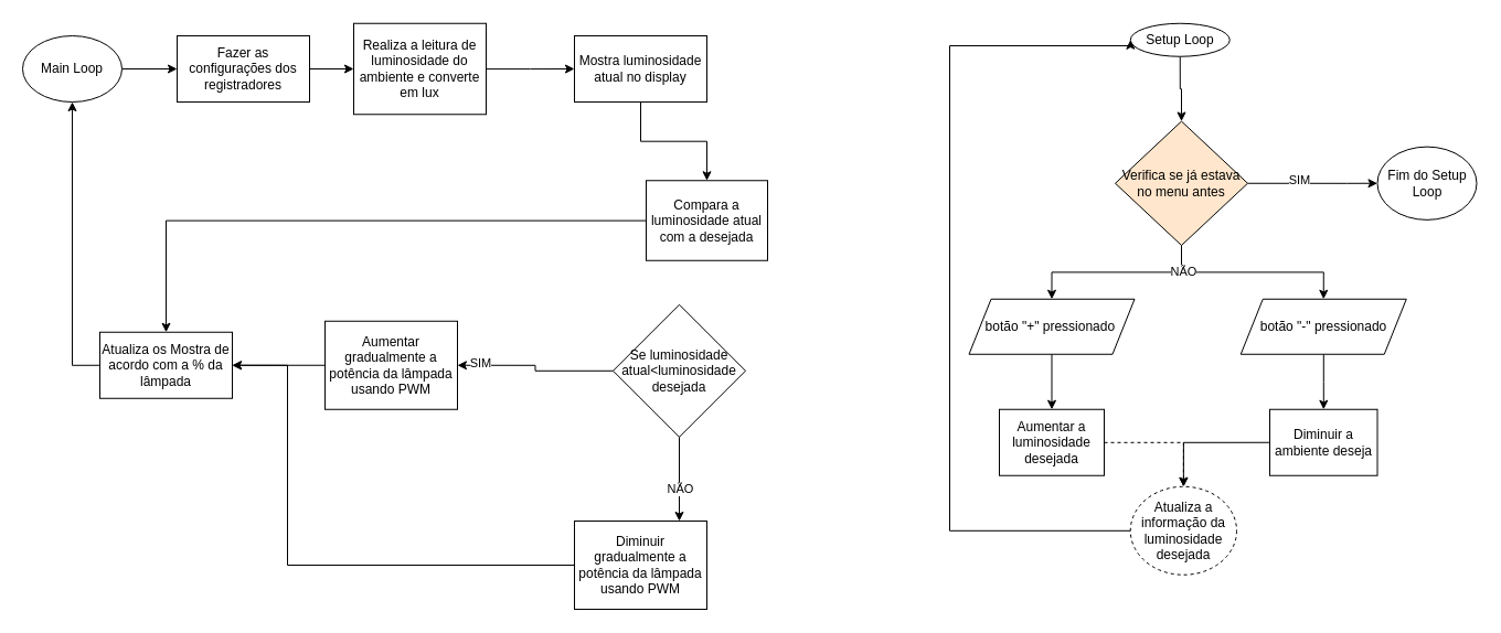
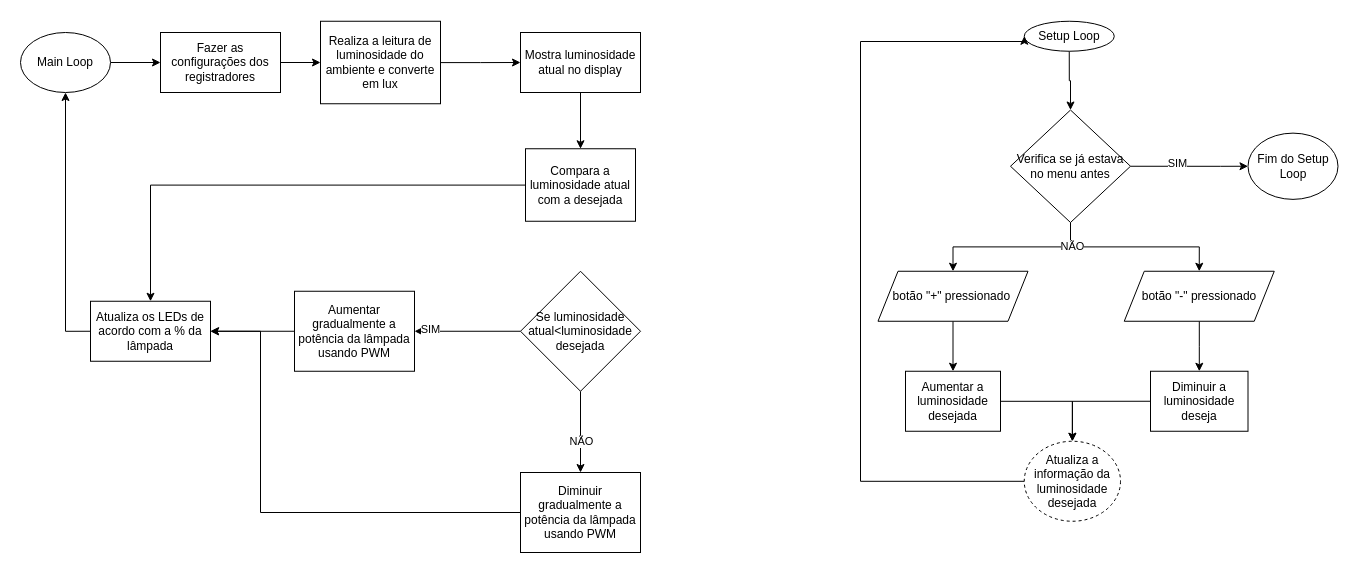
- <mxCell id="24" value="Verifica se já estava no menu antes" style="rhombus;whiteSpace=wrap;html=1;fillColor=#ffe6cc;" vertex="1" parent="1"><mxGeometry x="1010" y="109.5" width="120" height="112.5" as="geometry" /></mxCell>
+ <mxCell id="24" value="Verifica se já estava no menu antes" style="rhombus;whiteSpace=wrap;html=1;" vertex="1" parent="1"><mxGeometry x="1010" y="109.5" width="120" height="112.5" as="geometry" /></mxCell>
- <mxCell id="9" value="Compara a luminosidade atual com a desejada" style="rounded=0;whiteSpace=wrap;html=1;" vertex="1" parent="1"><mxGeometry x="585" y="163.25" width="110" height="72.5" as="geometry" /></mxCell>
+ <mxCell id="9" value="Compara a luminosidade atual com a desejada" style="rounded=0;whiteSpace=wrap;html=1;" vertex="1" parent="1"><mxGeometry x="525" y="148.25" width="110" height="72.5" as="geometry" /></mxCell>
- <mxCell id="41" value="Atualiza os Mostra de acordo com a % da lâmpada" style="rounded=0;whiteSpace=wrap;html=1;" vertex="1" parent="1"><mxGeometry x="90" y="300.75" width="120" height="60" as="geometry" /></mxCell>
+ <mxCell id="41" value="Atualiza os LEDs de acordo com a % da lâmpada" style="rounded=0;whiteSpace=wrap;html=1;" vertex="1" parent="1"><mxGeometry x="90" y="300.75" width="120" height="60" as="geometry" /></mxCell>
- <mxCell id="14" value="Se luminosidade atual&amp;lt;luminosidade desejada" style="rhombus;whiteSpace=wrap;html=1;" vertex="1" parent="1"><mxGeometry x="555" y="275.75" width="120" height="120" as="geometry" /></mxCell>
+ <mxCell id="14" value="Se luminosidade atual&amp;lt;luminosidade desejada" style="rhombus;whiteSpace=wrap;html=1;" vertex="1" parent="1"><mxGeometry x="520" y="270.75" width="120" height="120" as="geometry" /></mxCell>
- <mxCell id="31" style="edgeStyle=orthogonalEdgeStyle;rounded=0;orthogonalLoop=1;jettySize=auto;html=1;entryX=0.5;entryY=0;entryDx=0;entryDy=0;dashed=1;" edge="1" parent="1" source="32" target="36"><mxGeometry relative="1" as="geometry" /></mxCell>
+ <mxCell id="31" style="edgeStyle=orthogonalEdgeStyle;rounded=0;orthogonalLoop=1;jettySize=auto;html=1;entryX=0.5;entryY=0;entryDx=0;entryDy=0;" edge="1" parent="1" source="32" target="36"><mxGeometry relative="1" as="geometry" /></mxCell>
- <mxCell id="34" value="Diminuir a ambiente deseja" style="rounded=0;whiteSpace=wrap;html=1;" vertex="1" parent="1"><mxGeometry x="1150" y="370.75" width="97.5" height="60" as="geometry" /></mxCell>
+ <mxCell id="34" value="Diminuir a luminosidade deseja" style="rounded=0;whiteSpace=wrap;html=1;" vertex="1" parent="1"><mxGeometry x="1150" y="370.75" width="97.5" height="60" as="geometry" /></mxCell>
